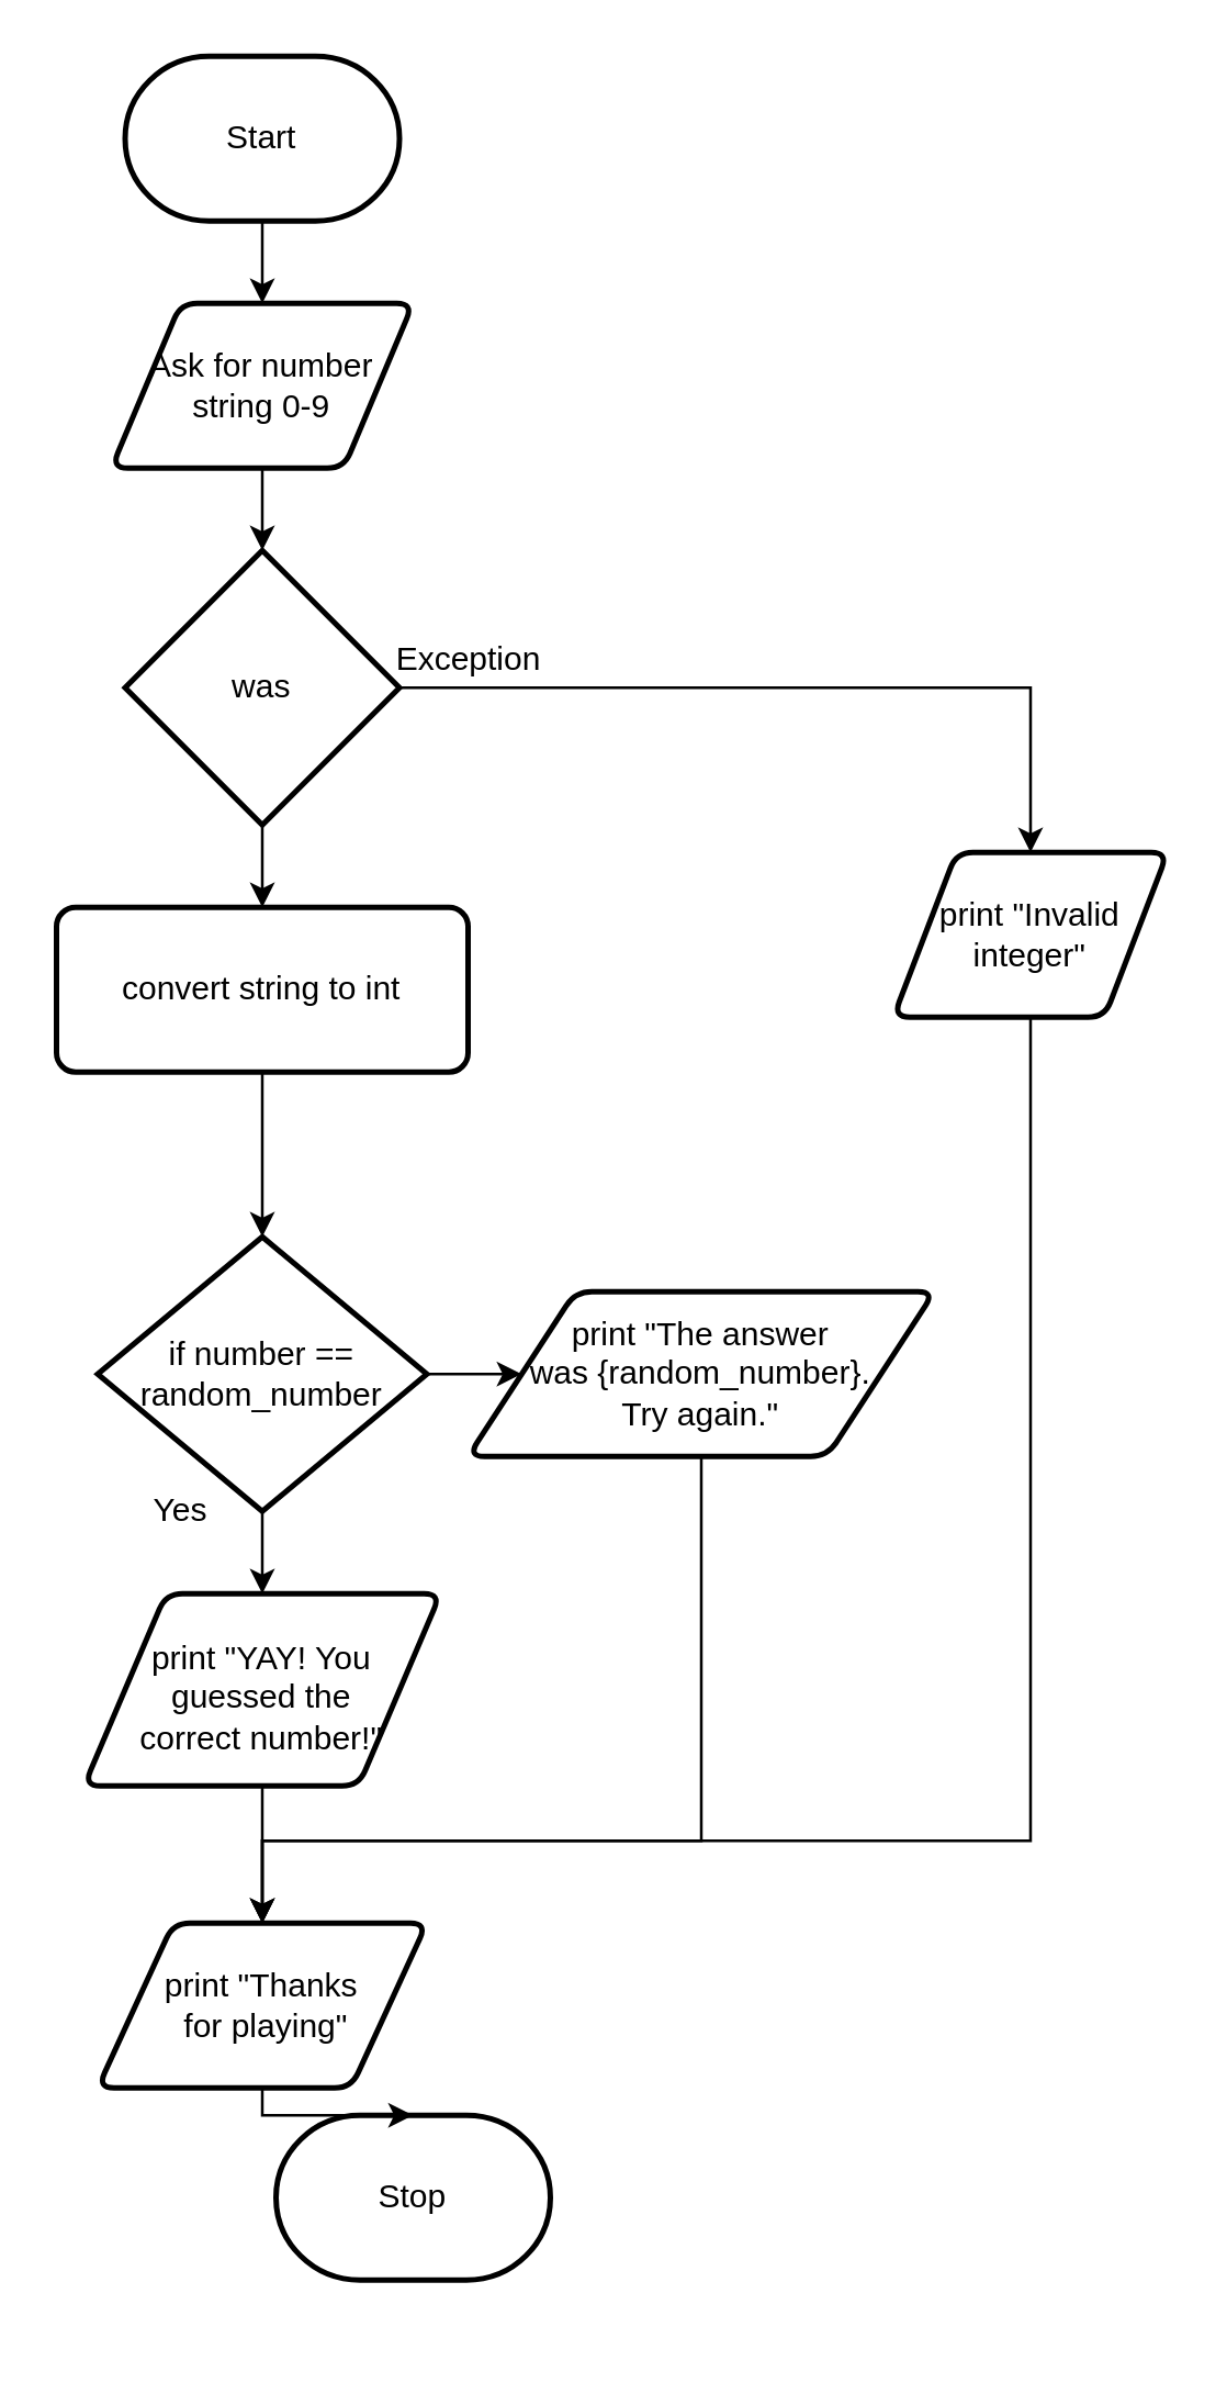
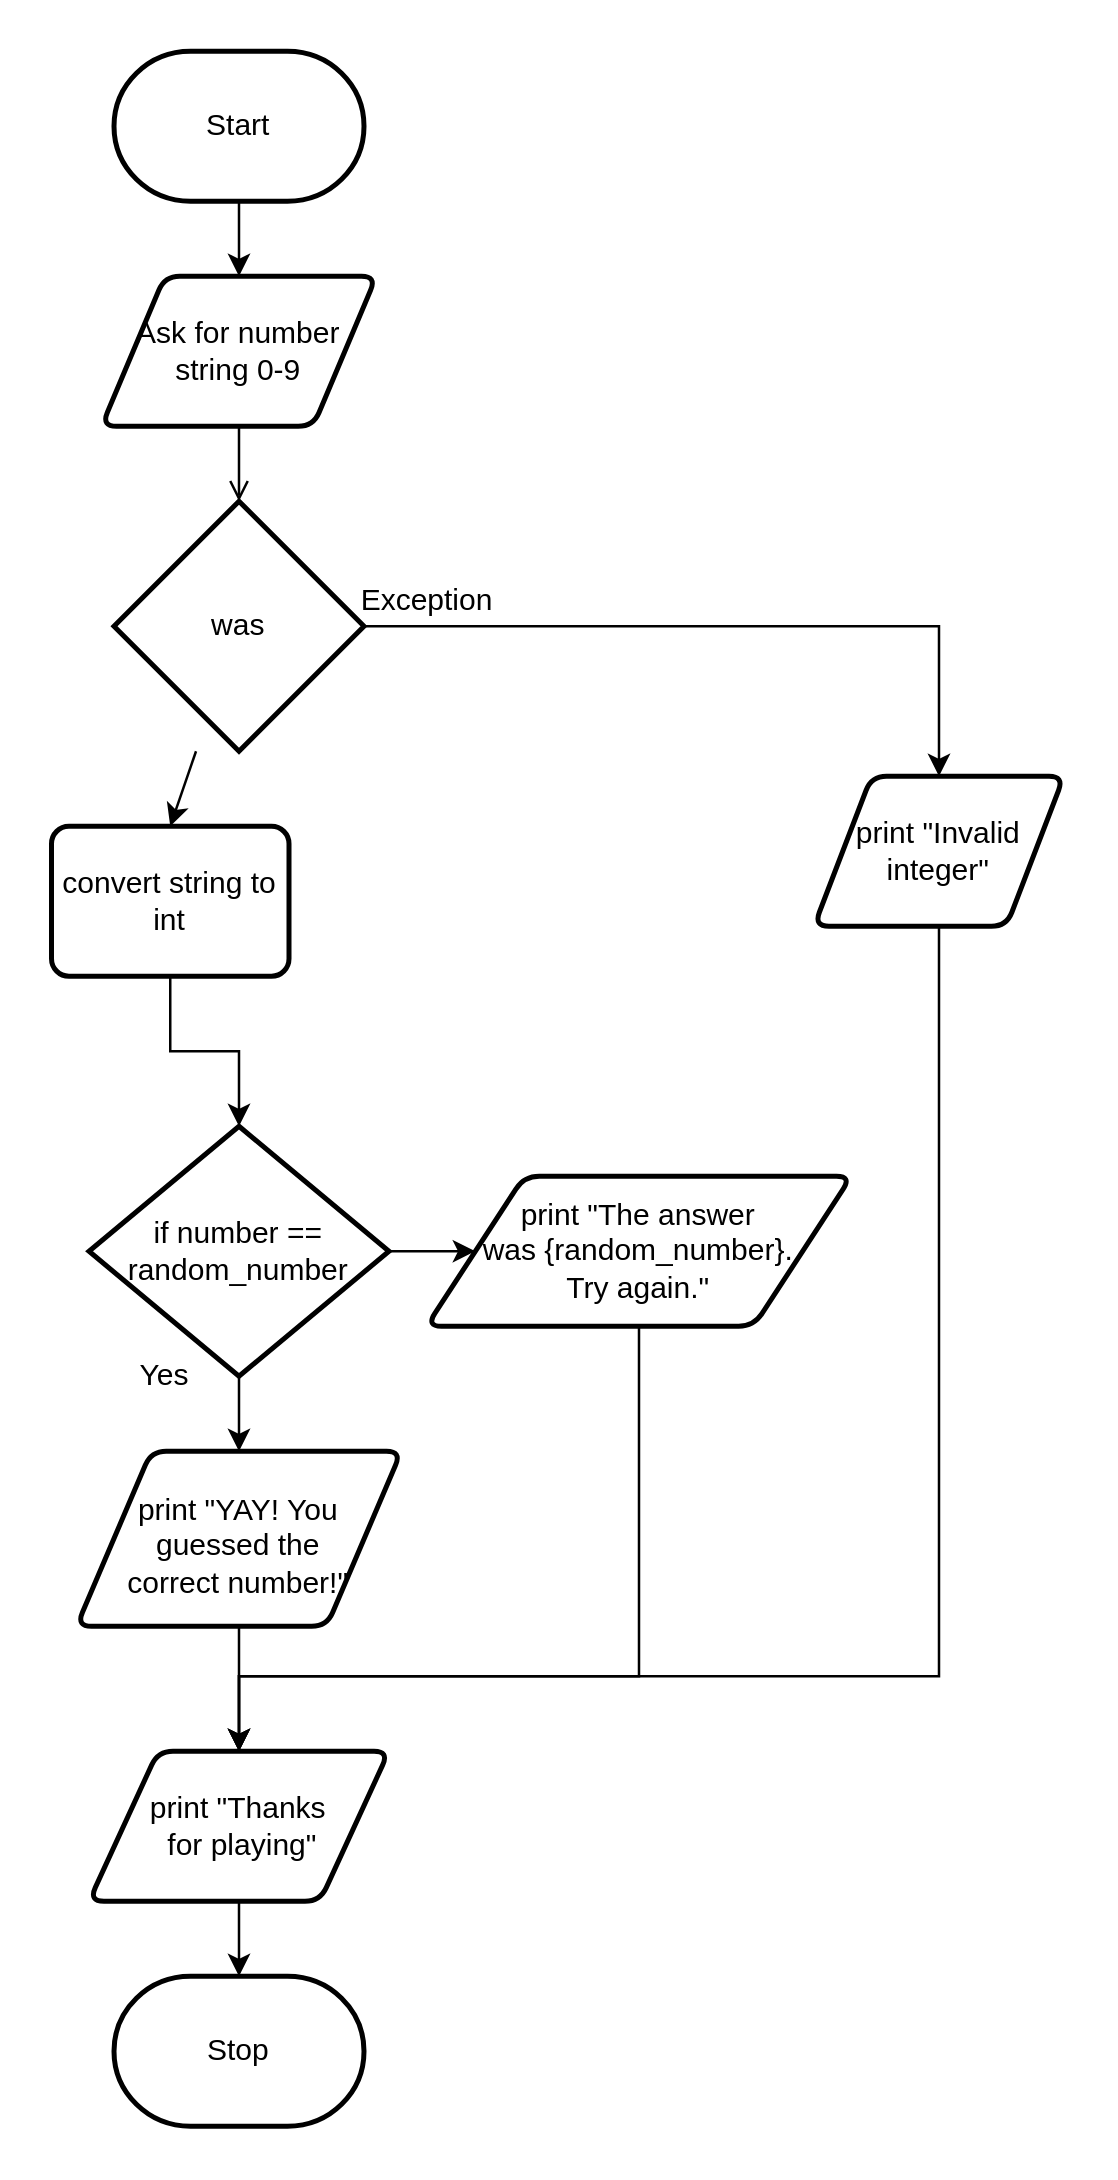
- <mxCell id="5" style="edgeStyle=none;html=1;entryX=0.5;entryY=0;entryDx=0;entryDy=0;entryPerimeter=0;" parent="1" source="6" target="17" edge="1"><mxGeometry relative="1" as="geometry" /></mxCell>
+ <mxCell id="5" style="edgeStyle=none;html=1;entryX=0.5;entryY=0;entryDx=0;entryDy=0;entryPerimeter=0;endArrow=open;" parent="1" source="6" target="17" edge="1"><mxGeometry relative="1" as="geometry" /></mxCell>
- <mxCell id="19" value="convert string to int" style="rounded=1;whiteSpace=wrap;html=1;absoluteArcSize=1;arcSize=14;strokeWidth=2;" parent="1" vertex="1"><mxGeometry x="20" y="330" width="150" height="60" as="geometry" /></mxCell>
+ <mxCell id="19" value="convert string to int" style="rounded=1;whiteSpace=wrap;html=1;absoluteArcSize=1;arcSize=14;strokeWidth=2;" parent="1" vertex="1"><mxGeometry x="20" y="330" width="95" height="60" as="geometry" /></mxCell>
- <mxCell id="4" value="Stop" style="strokeWidth=2;html=1;shape=mxgraph.flowchart.terminator;whiteSpace=wrap;" parent="1" vertex="1"><mxGeometry x="100" y="770" width="100" height="60" as="geometry" /></mxCell>
+ <mxCell id="4" value="Stop" style="strokeWidth=2;html=1;shape=mxgraph.flowchart.terminator;whiteSpace=wrap;" parent="1" vertex="1"><mxGeometry x="45" y="790" width="100" height="60" as="geometry" /></mxCell>
